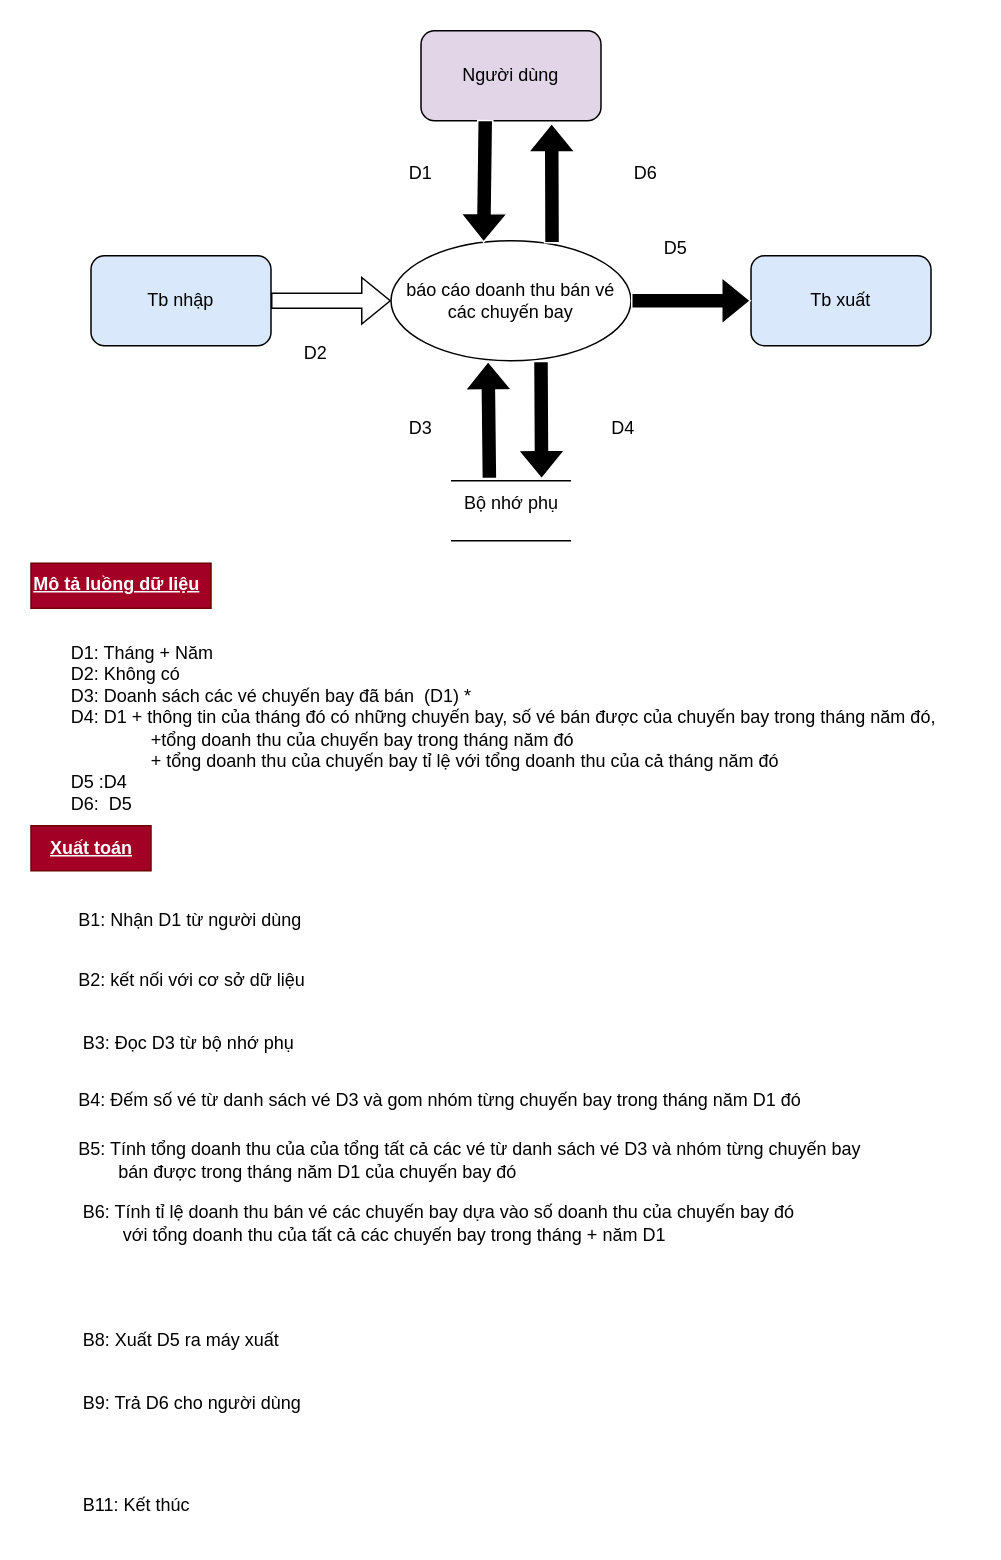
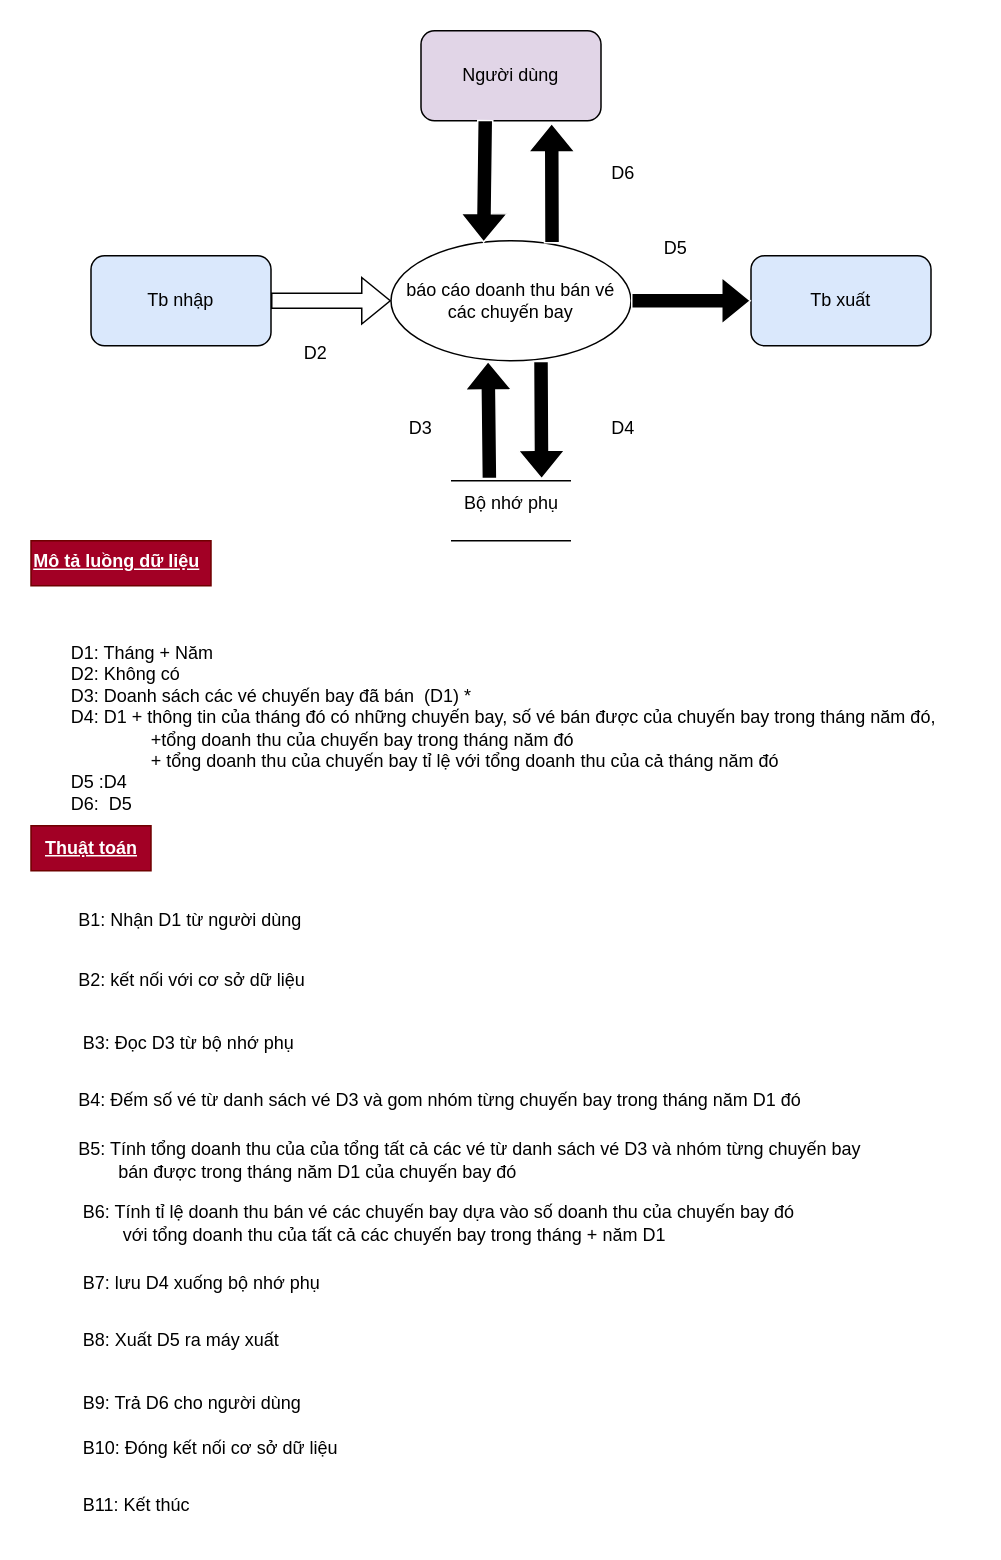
- <mxCell id="28" value="D1" style="text;html=1;align=center;verticalAlign=middle;whiteSpace=wrap;rounded=0;" parent="1" vertex="1"><mxGeometry x="250" y="100" width="60" height="30" as="geometry" /></mxCell>
- <mxCell id="33" value="D6" style="text;html=1;align=center;verticalAlign=middle;whiteSpace=wrap;rounded=0;" parent="1" vertex="1"><mxGeometry x="400" y="100" width="60" height="30" as="geometry" /></mxCell>
+ <mxCell id="33" value="D6" style="text;html=1;align=center;verticalAlign=middle;whiteSpace=wrap;rounded=0;" parent="1" vertex="1"><mxGeometry x="385" y="100" width="60" height="30" as="geometry" /></mxCell>
- <mxCell id="27" value="&lt;div style=&quot;text-align: center;&quot;&gt;&lt;span style=&quot;background-color: initial;&quot;&gt;&lt;font color=&quot;#ffffff&quot;&gt;&lt;b&gt;&lt;u&gt;Mô tả luồng dữ liệu&lt;/u&gt;&lt;/b&gt;&lt;/font&gt;&lt;/span&gt;&lt;/div&gt;" style="text;whiteSpace=wrap;html=1;fillColor=#a20025;fontColor=#ffffff;strokeColor=#6F0000;" parent="1" vertex="1"><mxGeometry x="20" y="375" width="120" height="30" as="geometry" /></mxCell>
+ <mxCell id="27" value="&lt;div style=&quot;text-align: center;&quot;&gt;&lt;span style=&quot;background-color: initial;&quot;&gt;&lt;font color=&quot;#ffffff&quot;&gt;&lt;b&gt;&lt;u&gt;Mô tả luồng dữ liệu&lt;/u&gt;&lt;/b&gt;&lt;/font&gt;&lt;/span&gt;&lt;/div&gt;" style="text;whiteSpace=wrap;html=1;fillColor=#a20025;fontColor=#ffffff;strokeColor=#6F0000;" parent="1" vertex="1"><mxGeometry x="20" y="360" width="120" height="30" as="geometry" /></mxCell>
- <mxCell id="15" value="&lt;b&gt;&lt;u&gt;Xuất toán&lt;/u&gt;&lt;/b&gt;" style="text;html=1;align=center;verticalAlign=middle;resizable=0;points=[];autosize=1;strokeColor=#6F0000;fillColor=#a20025;fontColor=#ffffff;" parent="1" vertex="1"><mxGeometry x="20" y="550" width="80" height="30" as="geometry" /></mxCell>
+ <mxCell id="15" value="&lt;b&gt;&lt;u&gt;Thuật toán&lt;/u&gt;&lt;/b&gt;" style="text;html=1;align=center;verticalAlign=middle;resizable=0;points=[];autosize=1;strokeColor=#6F0000;fillColor=#a20025;fontColor=#ffffff;" parent="1" vertex="1"><mxGeometry x="20" y="550" width="80" height="30" as="geometry" /></mxCell>
+ <mxCell id="22" value="B7: lưu D4 xuống bộ nhớ phụ" style="text;html=1;align=left;verticalAlign=middle;resizable=0;points=[];autosize=1;strokeColor=none;fillColor=none;" parent="1" vertex="1"><mxGeometry x="52.5" y="840" width="180" height="30" as="geometry" /></mxCell>
+ <mxCell id="25" value="B10: Đóng kết nối cơ sở dữ liệu" style="text;html=1;align=left;verticalAlign=middle;resizable=0;points=[];autosize=1;strokeColor=none;fillColor=none;" parent="1" vertex="1"><mxGeometry x="52.5" y="950" width="190" height="30" as="geometry" /></mxCell>
